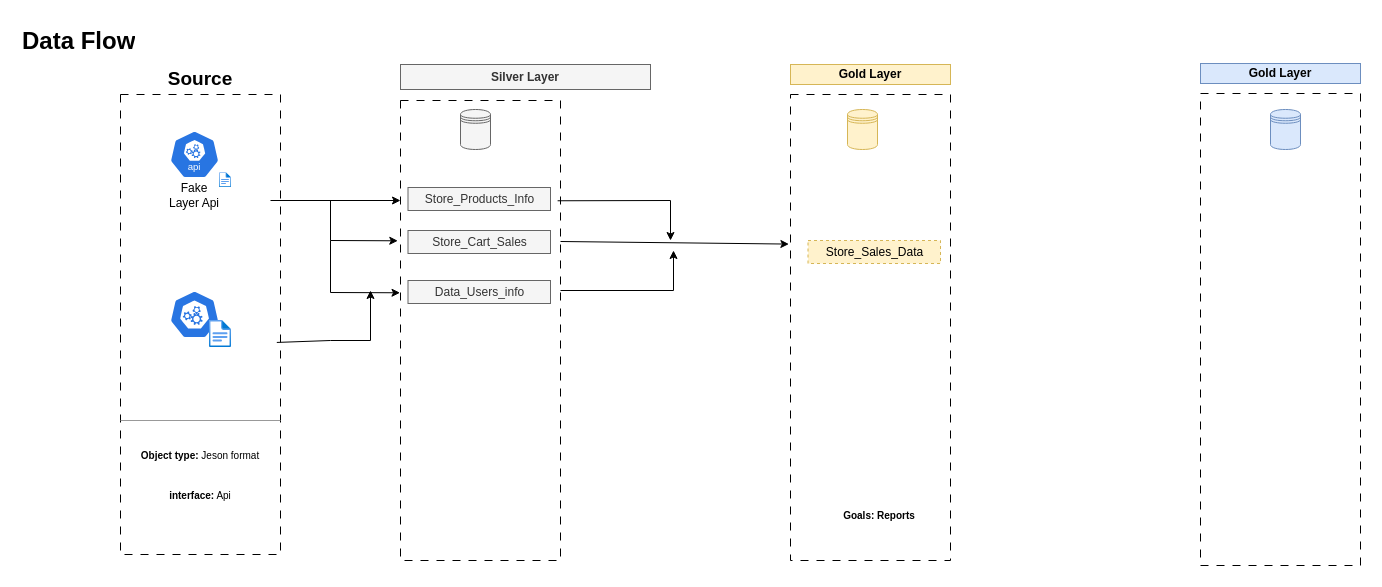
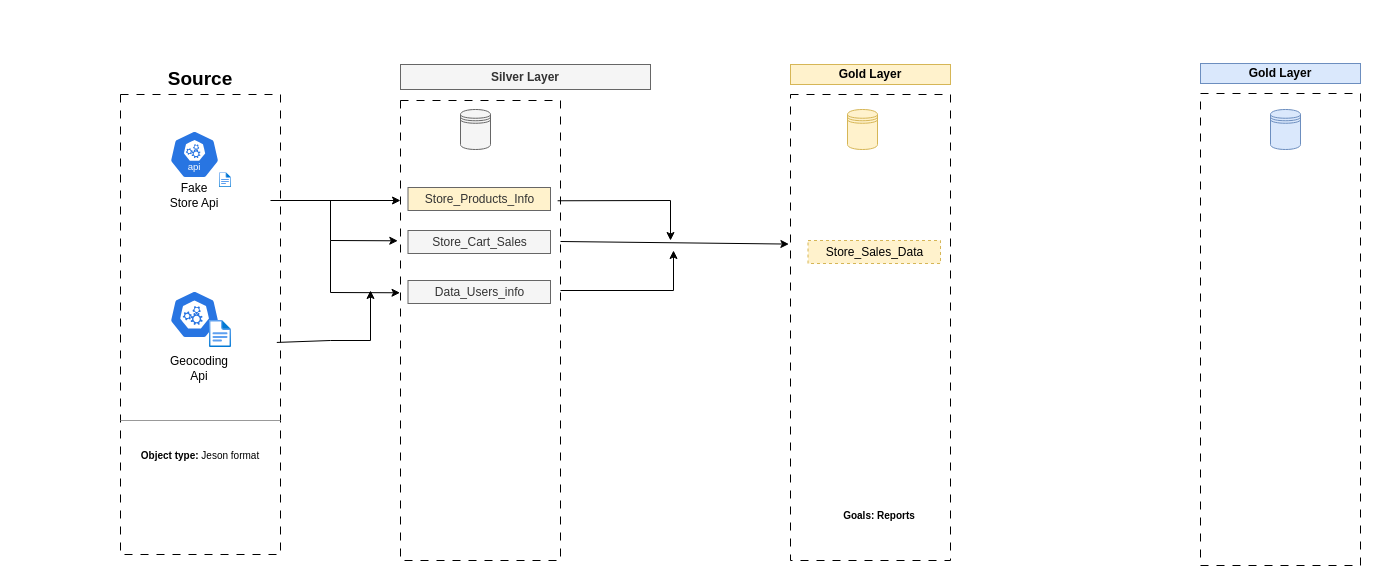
- <mxCell id="30" value="&lt;h1 style=&quot;margin-top: 0px;&quot;&gt;Data Flow&lt;/h1&gt;" style="text;html=1;whiteSpace=wrap;overflow=hidden;rounded=0;" vertex="1" parent="1"><mxGeometry width="180" height="40" as="geometry" x="20" y="20" /></mxCell>
- <mxCell id="25" value="Fake Layer Api" style="text;html=1;align=center;verticalAlign=middle;whiteSpace=wrap;rounded=0;" vertex="1" parent="1"><mxGeometry x="164" y="180" width="60" height="30" as="geometry" /></mxCell>
+ <mxCell id="25" value="Fake Store Api" style="text;html=1;align=center;verticalAlign=middle;whiteSpace=wrap;rounded=0;" vertex="1" parent="1"><mxGeometry x="164" y="180" width="60" height="30" as="geometry" /></mxCell>
- <mxCell id="22" value="Store_Products_Info" style="rounded=0;whiteSpace=wrap;html=1;fillColor=#f5f5f5;fontColor=#333333;strokeColor=#666666;" vertex="1" parent="1"><mxGeometry x="407.5" y="187" width="142.5" height="23" as="geometry" /></mxCell>
+ <mxCell id="22" value="Store_Products_Info" style="rounded=0;whiteSpace=wrap;html=1;fillColor=#fff2cc;fontColor=#333333;strokeColor=#666666;" vertex="1" parent="1"><mxGeometry x="407.5" y="187" width="142.5" height="23" as="geometry" /></mxCell>
+ <mxCell id="26" value="Geocoding Api" style="text;html=1;align=center;verticalAlign=middle;whiteSpace=wrap;rounded=0;" vertex="1" parent="1"><mxGeometry x="169" y="353" width="60" height="30" as="geometry" /></mxCell>
- <mxCell id="10" value="&lt;span style=&quot;font-size: 10px;&quot;&gt;&lt;b&gt;interface:&lt;/b&gt; Api&lt;/span&gt;" style="text;html=1;align=center;verticalAlign=middle;whiteSpace=wrap;rounded=0;" parent="1" vertex="1"><mxGeometry x="120" y="480" width="160" height="30" as="geometry" /></mxCell>
